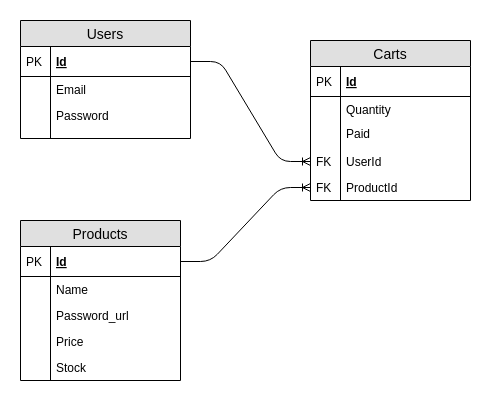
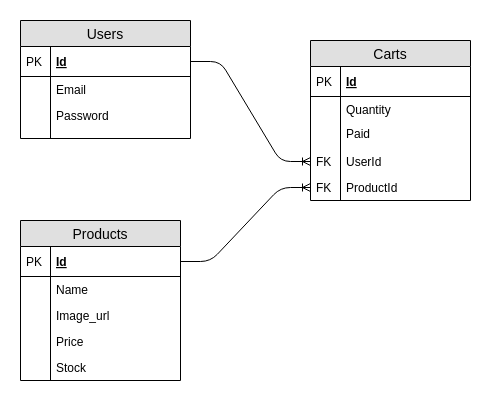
- <mxCell id="29" value="Password_url" style="shape=partialRectangle;top=0;left=0;right=0;bottom=0;align=left;verticalAlign=top;fillColor=none;spacingLeft=34;spacingRight=4;overflow=hidden;rotatable=0;points=[[0,0.5],[1,0.5]];portConstraint=eastwest;dropTarget=0;fontSize=12;" vertex="1" parent="24"><mxGeometry y="82" width="160" height="26" as="geometry" /></mxCell>
+ <mxCell id="29" value="Image_url" style="shape=partialRectangle;top=0;left=0;right=0;bottom=0;align=left;verticalAlign=top;fillColor=none;spacingLeft=34;spacingRight=4;overflow=hidden;rotatable=0;points=[[0,0.5],[1,0.5]];portConstraint=eastwest;dropTarget=0;fontSize=12;" vertex="1" parent="24"><mxGeometry y="82" width="160" height="26" as="geometry" /></mxCell>
